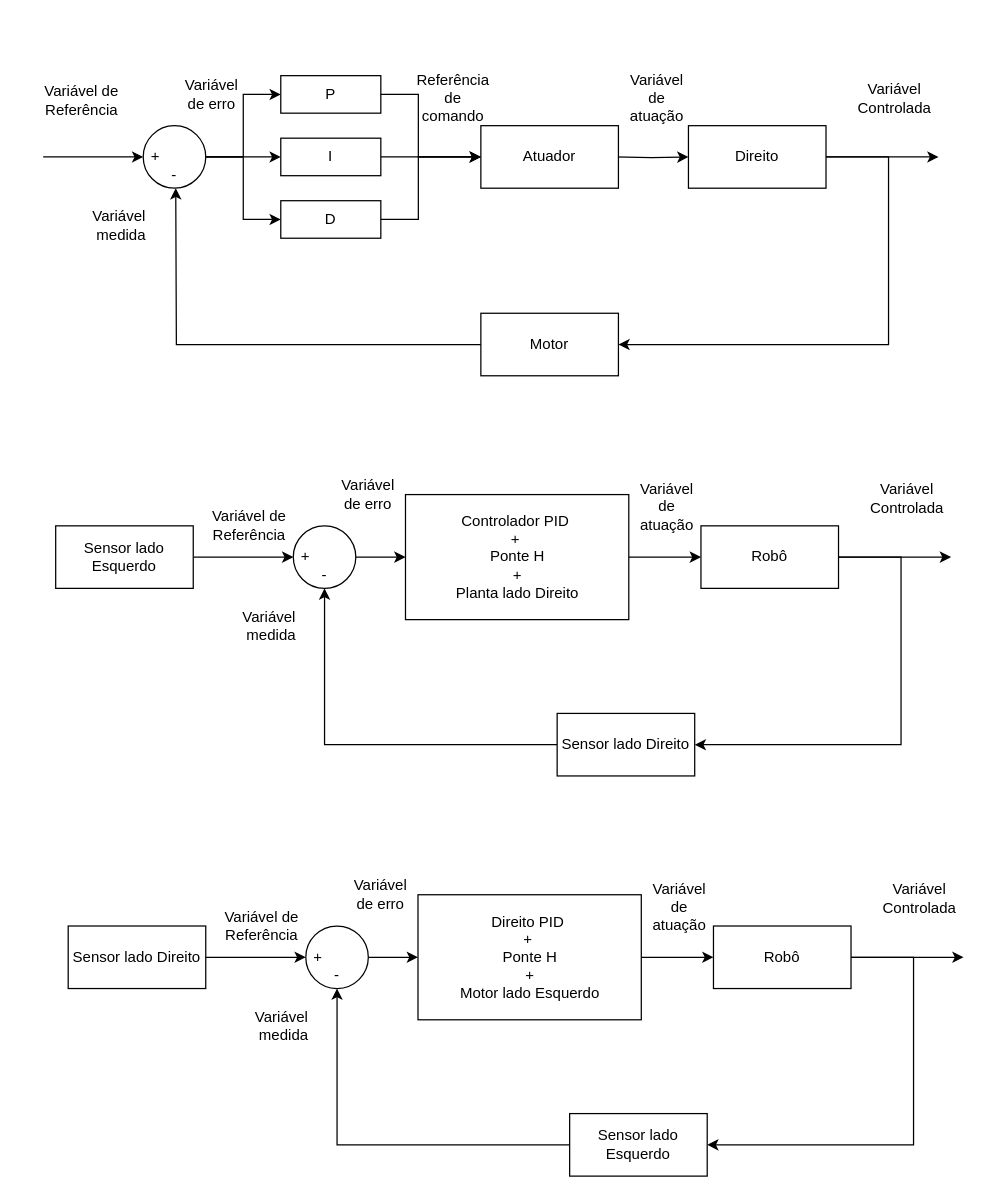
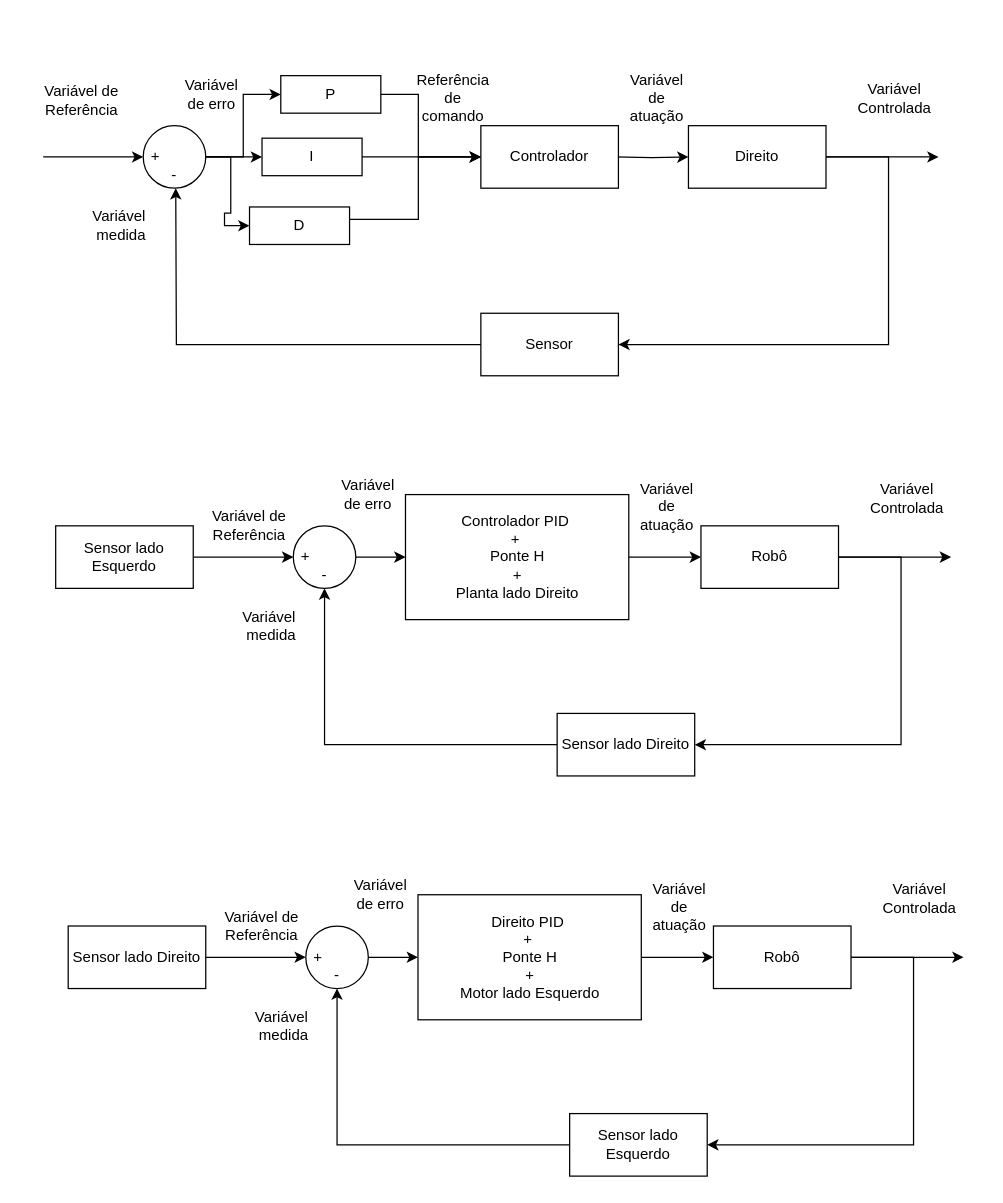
- <mxCell id="18" value="I" style="rounded=0;whiteSpace=wrap;html=1;" vertex="1" parent="16"><mxGeometry x="120" y="50" width="80" height="30" as="geometry" /></mxCell>
+ <mxCell id="18" value="I" style="rounded=0;whiteSpace=wrap;html=1;" vertex="1" parent="16"><mxGeometry x="105" y="50" width="80" height="30" as="geometry" /></mxCell>
- <mxCell id="10" value="Atuador" style="rounded=0;whiteSpace=wrap;html=1;" vertex="1" parent="2"><mxGeometry x="350" y="80" width="110" height="50" as="geometry" /></mxCell>
+ <mxCell id="10" value="Controlador" style="rounded=0;whiteSpace=wrap;html=1;" vertex="1" parent="2"><mxGeometry x="350" y="80" width="110" height="50" as="geometry" /></mxCell>
- <mxCell id="17" value="D" style="rounded=0;whiteSpace=wrap;html=1;" vertex="1" parent="16"><mxGeometry x="120" y="100" width="80" height="30" as="geometry" /></mxCell>
+ <mxCell id="17" value="D" style="rounded=0;whiteSpace=wrap;html=1;" vertex="1" parent="16"><mxGeometry x="95" y="105" width="80" height="30" as="geometry" /></mxCell>
- <mxCell id="6" value="Motor" style="rounded=0;whiteSpace=wrap;html=1;" vertex="1" parent="2"><mxGeometry x="350" y="230" width="110" height="50" as="geometry" /></mxCell>
+ <mxCell id="6" value="Sensor" style="rounded=0;whiteSpace=wrap;html=1;" vertex="1" parent="2"><mxGeometry x="350" y="230" width="110" height="50" as="geometry" /></mxCell>
